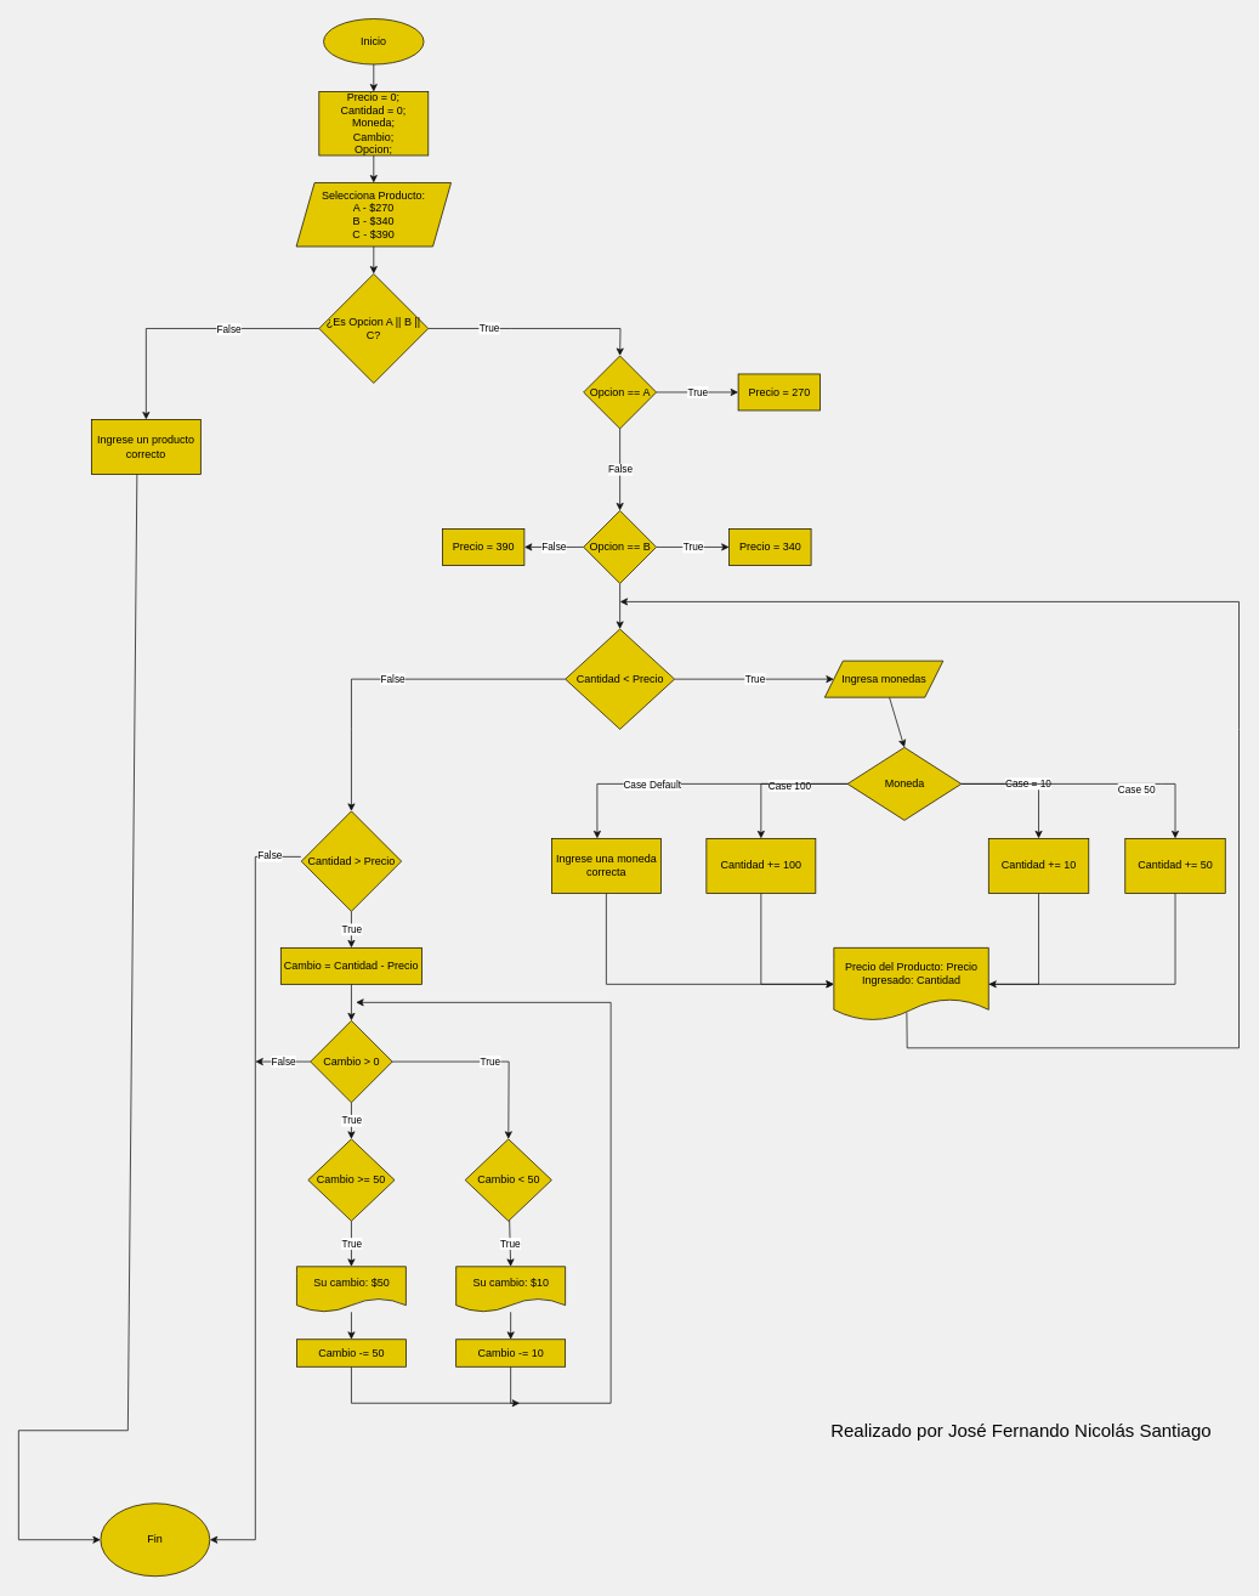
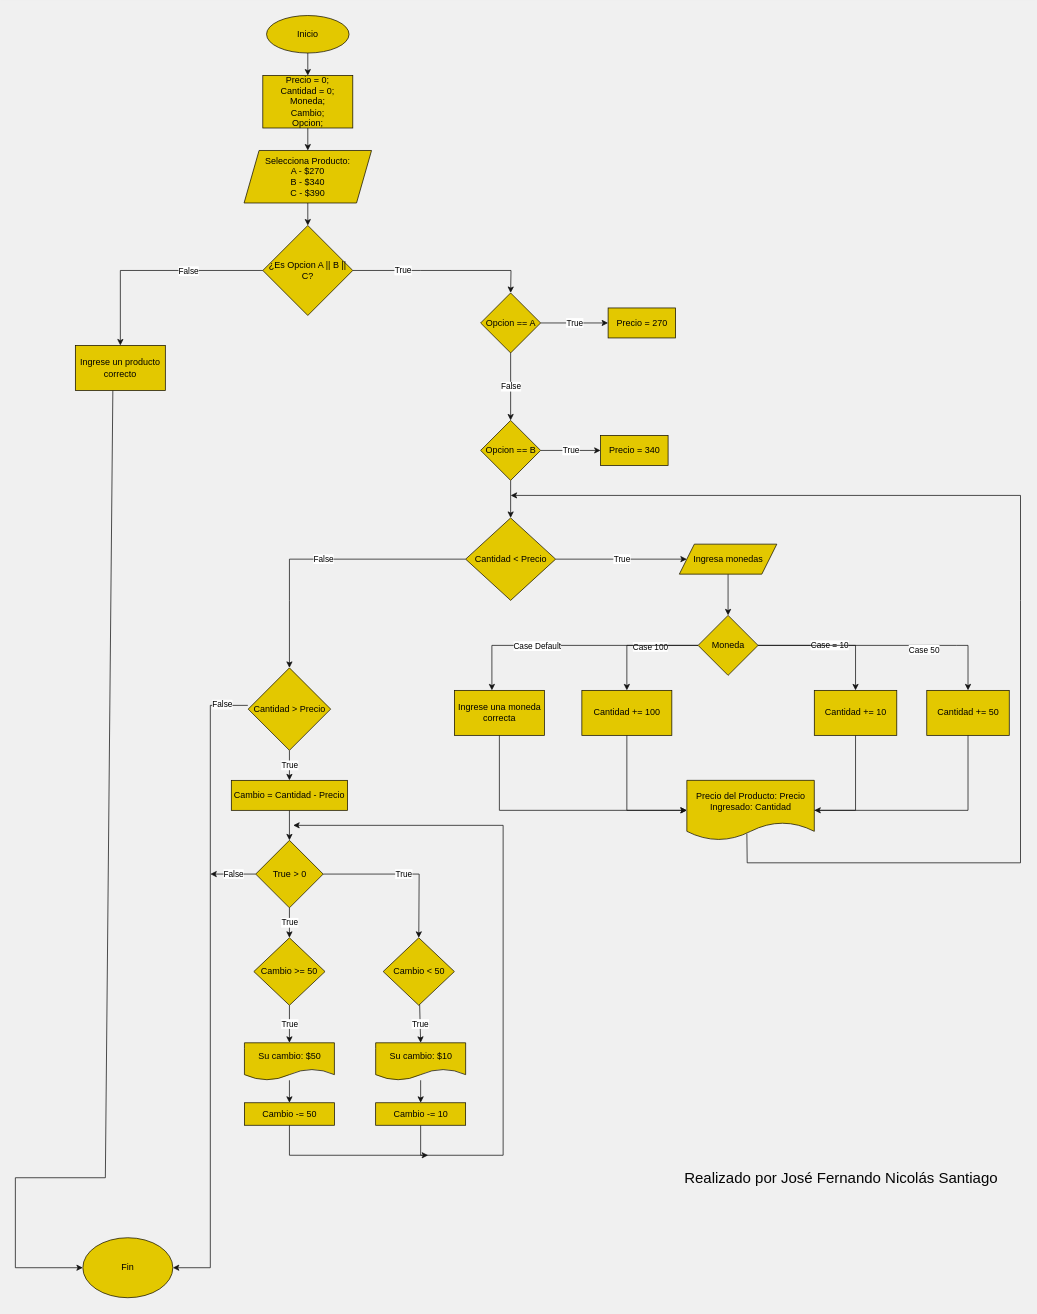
- <mxCell id="23" value="Precio = 390" style="rounded=0;whiteSpace=wrap;html=1;fillColor=#e3c800;fontColor=#000000;strokeColor=#171300;" parent="1" vertex="1"><mxGeometry x="485.5" y="580" width="90" height="40" as="geometry" /></mxCell>
- <mxCell id="19" value="False" style="edgeStyle=none;html=1;entryX=1;entryY=0.5;entryDx=0;entryDy=0;rounded=0;strokeColor=#141414;" parent="1" source="21" target="23" edge="1"><mxGeometry relative="1" as="geometry" /></mxCell>
- <mxCell id="36" value="Moneda" style="rhombus;whiteSpace=wrap;html=1;rounded=0;fillColor=#e3c800;fontColor=#000000;strokeColor=#171300;" parent="1" vertex="1"><mxGeometry x="930.5" y="820" width="125" height="80" as="geometry" /></mxCell>
+ <mxCell id="36" value="Moneda" style="rhombus;whiteSpace=wrap;html=1;rounded=0;fillColor=#e3c800;fontColor=#000000;strokeColor=#171300;" parent="1" vertex="1"><mxGeometry x="930.5" y="820" width="80" height="80" as="geometry" /></mxCell>
- <mxCell id="56" value="Cambio &amp;gt; 0" style="rhombus;whiteSpace=wrap;html=1;rounded=0;fillColor=#e3c800;fontColor=#000000;strokeColor=#171300;" parent="1" vertex="1"><mxGeometry x="340.5" y="1120" width="90" height="90" as="geometry" /></mxCell>
+ <mxCell id="56" value="True &amp;gt; 0" style="rhombus;whiteSpace=wrap;html=1;rounded=0;fillColor=#e3c800;fontColor=#000000;strokeColor=#171300;" parent="1" vertex="1"><mxGeometry x="340.5" y="1120" width="90" height="90" as="geometry" /></mxCell>
